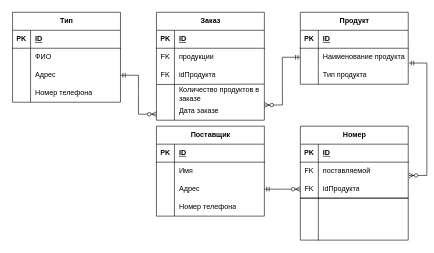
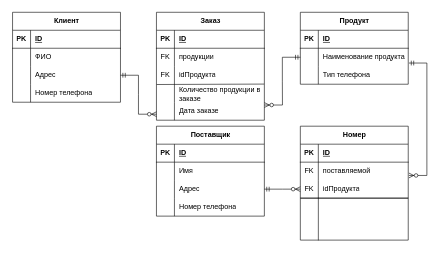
- <mxCell id="32" value="Тип" style="shape=table;startSize=30;container=1;collapsible=1;childLayout=tableLayout;fixedRows=1;rowLines=0;fontStyle=1;align=center;resizeLast=1;html=1;" parent="1" vertex="1"><mxGeometry x="20" y="20" width="180" height="150" as="geometry" /></mxCell>
+ <mxCell id="32" value="Клиент" style="shape=table;startSize=30;container=1;collapsible=1;childLayout=tableLayout;fixedRows=1;rowLines=0;fontStyle=1;align=center;resizeLast=1;html=1;" parent="1" vertex="1"><mxGeometry x="20" y="20" width="180" height="150" as="geometry" /></mxCell>
- <mxCell id="54" value="Тип продукта" style="shape=partialRectangle;connectable=0;fillColor=none;top=0;left=0;bottom=0;right=0;align=left;spacingLeft=6;overflow=hidden;whiteSpace=wrap;html=1;" parent="52" vertex="1"><mxGeometry x="30" width="150" height="30" as="geometry"><mxRectangle width="150" height="30" as="alternateBounds" /></mxGeometry></mxCell>
+ <mxCell id="54" value="Тип телефона" style="shape=partialRectangle;connectable=0;fillColor=none;top=0;left=0;bottom=0;right=0;align=left;spacingLeft=6;overflow=hidden;whiteSpace=wrap;html=1;" parent="52" vertex="1"><mxGeometry x="30" width="150" height="30" as="geometry"><mxRectangle width="150" height="30" as="alternateBounds" /></mxGeometry></mxCell>
- <mxCell id="27" value="Количество продуктов в заказе" style="shape=partialRectangle;connectable=0;fillColor=none;top=0;left=0;bottom=0;right=0;align=left;spacingLeft=6;overflow=hidden;whiteSpace=wrap;html=1;" parent="25" vertex="1"><mxGeometry x="30" width="150" height="30" as="geometry"><mxRectangle width="150" height="30" as="alternateBounds" /></mxGeometry></mxCell>
+ <mxCell id="27" value="Количество продукции в заказе" style="shape=partialRectangle;connectable=0;fillColor=none;top=0;left=0;bottom=0;right=0;align=left;spacingLeft=6;overflow=hidden;whiteSpace=wrap;html=1;" parent="25" vertex="1"><mxGeometry x="30" width="150" height="30" as="geometry"><mxRectangle width="150" height="30" as="alternateBounds" /></mxGeometry></mxCell>
